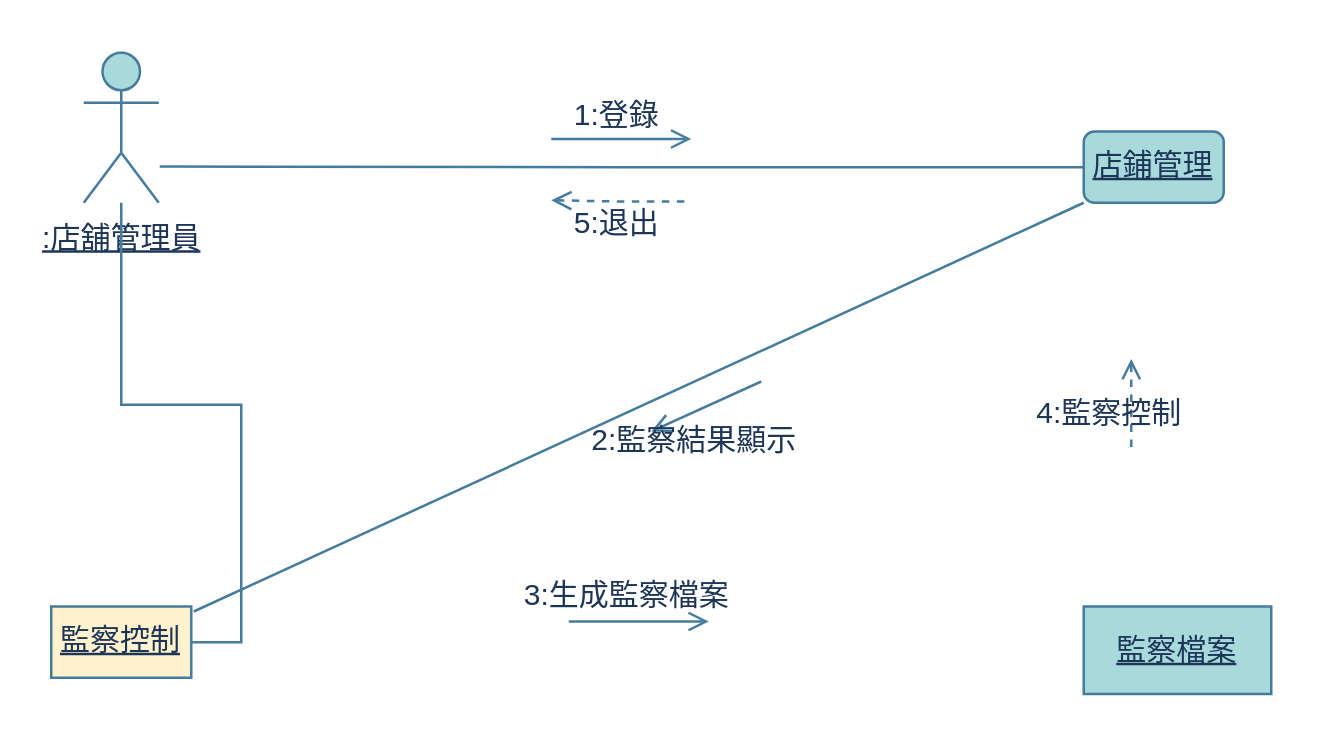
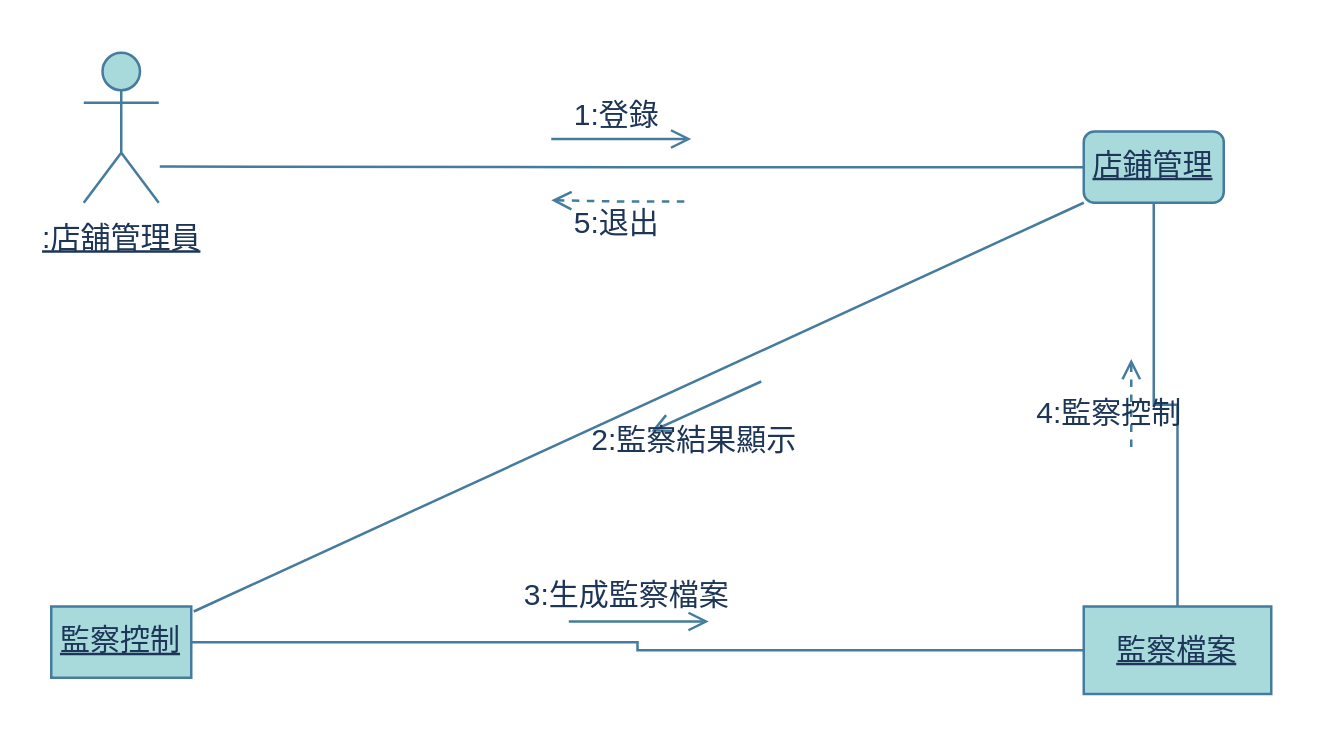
- <mxCell id="7" style="edgeStyle=orthogonalEdgeStyle;rounded=0;orthogonalLoop=1;jettySize=auto;html=1;exitX=1;exitY=0.5;exitDx=0;exitDy=0;strokeColor=#457B9D;endArrow=none;endFill=0;labelBackgroundColor=none;fontColor=default;" parent="1" source="8" target="2" edge="1"><mxGeometry relative="1" as="geometry" /></mxCell>
+ <mxCell id="7" style="edgeStyle=orthogonalEdgeStyle;rounded=0;orthogonalLoop=1;jettySize=auto;html=1;exitX=1;exitY=0.5;exitDx=0;exitDy=0;entryX=0;entryY=0.5;entryDx=0;entryDy=0;strokeColor=#457B9D;endArrow=none;endFill=0;labelBackgroundColor=none;fontColor=default;" parent="1" source="8" target="9" edge="1"><mxGeometry relative="1" as="geometry" /></mxCell>
+ <mxCell id="3" style="edgeStyle=orthogonalEdgeStyle;rounded=0;orthogonalLoop=1;jettySize=auto;html=1;exitX=0.5;exitY=1;exitDx=0;exitDy=0;entryX=0.5;entryY=0;entryDx=0;entryDy=0;strokeColor=#457B9D;endArrow=none;endFill=0;labelBackgroundColor=none;fontColor=default;" parent="1" source="6" target="9" edge="1"><mxGeometry relative="1" as="geometry" /></mxCell>
- <mxCell id="8" value="&lt;u&gt;監察控制&lt;/u&gt;" style="rounded=0;whiteSpace=wrap;html=1;strokeColor=#457B9D;fontColor=#1D3557;fillColor=#fff2cc;labelBackgroundColor=none;" parent="1" vertex="1"><mxGeometry x="20" y="242" width="56" height="28.5" as="geometry" /></mxCell>
+ <mxCell id="8" value="&lt;u&gt;監察控制&lt;/u&gt;" style="rounded=0;whiteSpace=wrap;html=1;strokeColor=#457B9D;fontColor=#1D3557;fillColor=#A8DADC;labelBackgroundColor=none;" parent="1" vertex="1"><mxGeometry x="20" y="242" width="56" height="28.5" as="geometry" /></mxCell>
